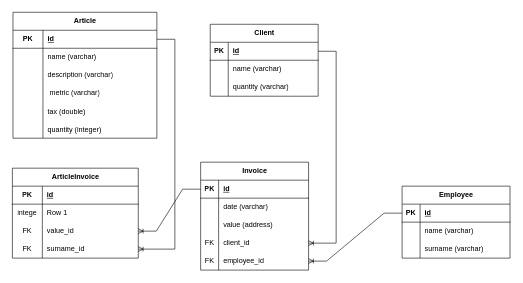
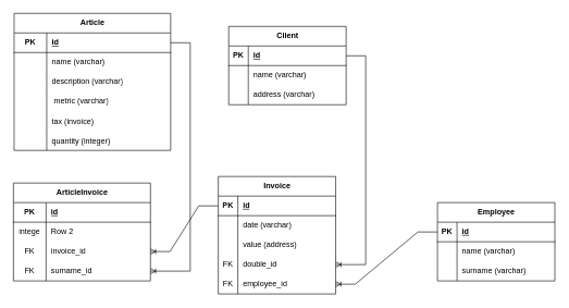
- <mxCell id="46" value="quantity (varchar)" style="shape=partialRectangle;connectable=0;fillColor=none;top=0;left=0;bottom=0;right=0;align=left;spacingLeft=6;overflow=hidden;whiteSpace=wrap;html=1;" vertex="1" parent="44"><mxGeometry x="30" width="150" height="30" as="geometry"><mxRectangle width="150" height="30" as="alternateBounds" /></mxGeometry></mxCell>
+ <mxCell id="46" value="address (varchar)" style="shape=partialRectangle;connectable=0;fillColor=none;top=0;left=0;bottom=0;right=0;align=left;spacingLeft=6;overflow=hidden;whiteSpace=wrap;html=1;" vertex="1" parent="44"><mxGeometry x="30" width="150" height="30" as="geometry"><mxRectangle width="150" height="30" as="alternateBounds" /></mxGeometry></mxCell>
- <mxCell id="17" value="tax (double)" style="shape=partialRectangle;connectable=0;fillColor=none;top=0;left=0;bottom=0;right=0;align=left;spacingLeft=6;overflow=hidden;" vertex="1" parent="15"><mxGeometry x="50" width="190" height="30" as="geometry"><mxRectangle width="190" height="30" as="alternateBounds" /></mxGeometry></mxCell>
+ <mxCell id="17" value="tax (invoice)" style="shape=partialRectangle;connectable=0;fillColor=none;top=0;left=0;bottom=0;right=0;align=left;spacingLeft=6;overflow=hidden;" vertex="1" parent="15"><mxGeometry x="50" width="190" height="30" as="geometry"><mxRectangle width="190" height="30" as="alternateBounds" /></mxGeometry></mxCell>
- <mxCell id="53" value="Row 1" style="shape=partialRectangle;connectable=0;fillColor=none;top=0;left=0;bottom=0;right=0;align=left;spacingLeft=6;overflow=hidden;whiteSpace=wrap;html=1;" vertex="1" parent="51"><mxGeometry x="50" width="160" height="30" as="geometry"><mxRectangle width="160" height="30" as="alternateBounds" /></mxGeometry></mxCell>
+ <mxCell id="53" value="Row 2" style="shape=partialRectangle;connectable=0;fillColor=none;top=0;left=0;bottom=0;right=0;align=left;spacingLeft=6;overflow=hidden;whiteSpace=wrap;html=1;" vertex="1" parent="51"><mxGeometry x="50" width="160" height="30" as="geometry"><mxRectangle width="160" height="30" as="alternateBounds" /></mxGeometry></mxCell>
- <mxCell id="56" value="value_id" style="shape=partialRectangle;connectable=0;fillColor=none;top=0;left=0;bottom=0;right=0;align=left;spacingLeft=6;fontStyle=0;overflow=hidden;whiteSpace=wrap;html=1;" vertex="1" parent="54"><mxGeometry x="50" width="160" height="30" as="geometry"><mxRectangle width="160" height="30" as="alternateBounds" /></mxGeometry></mxCell>
+ <mxCell id="56" value="invoice_id" style="shape=partialRectangle;connectable=0;fillColor=none;top=0;left=0;bottom=0;right=0;align=left;spacingLeft=6;fontStyle=0;overflow=hidden;whiteSpace=wrap;html=1;" vertex="1" parent="54"><mxGeometry x="50" width="160" height="30" as="geometry"><mxRectangle width="160" height="30" as="alternateBounds" /></mxGeometry></mxCell>
- <mxCell id="33" value="client_id" style="shape=partialRectangle;connectable=0;fillColor=none;top=0;left=0;bottom=0;right=0;align=left;spacingLeft=6;fontStyle=0;overflow=hidden;whiteSpace=wrap;html=1;" vertex="1" parent="31"><mxGeometry x="30" width="150" height="30" as="geometry"><mxRectangle width="150" height="30" as="alternateBounds" /></mxGeometry></mxCell>
+ <mxCell id="33" value="double_id" style="shape=partialRectangle;connectable=0;fillColor=none;top=0;left=0;bottom=0;right=0;align=left;spacingLeft=6;fontStyle=0;overflow=hidden;whiteSpace=wrap;html=1;" vertex="1" parent="31"><mxGeometry x="30" width="150" height="30" as="geometry"><mxRectangle width="150" height="30" as="alternateBounds" /></mxGeometry></mxCell>
